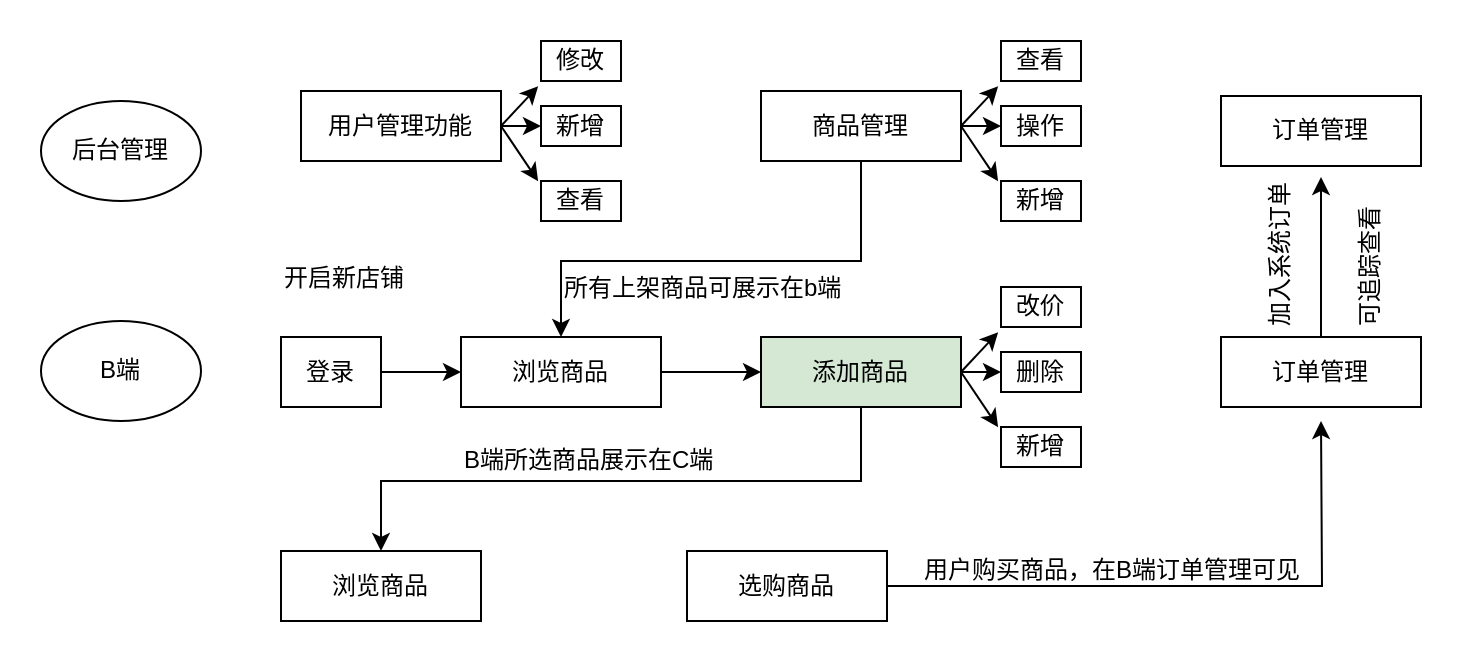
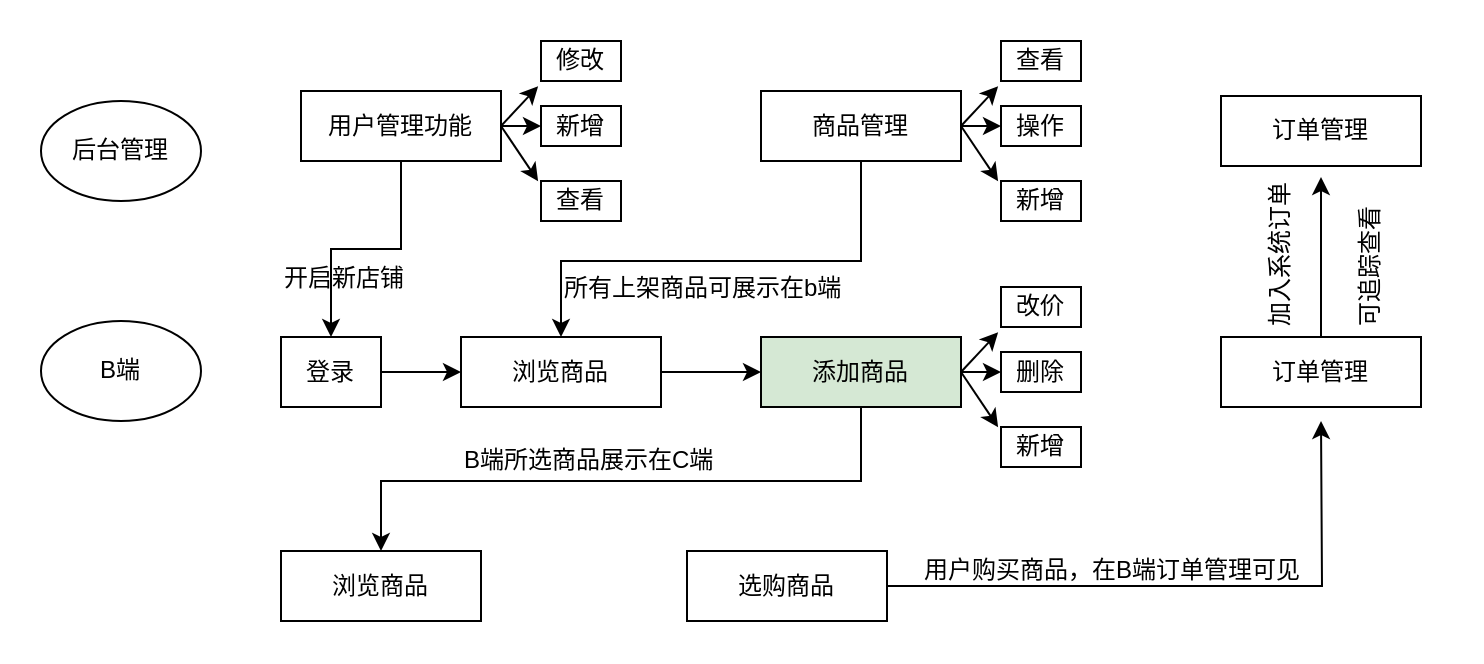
+ <mxCell id="39" style="edgeStyle=orthogonalEdgeStyle;rounded=0;orthogonalLoop=1;jettySize=auto;html=1;entryX=0.5;entryY=0;entryDx=0;entryDy=0;" parent="1" source="5" target="32" edge="1"><mxGeometry relative="1" as="geometry" /></mxCell>
